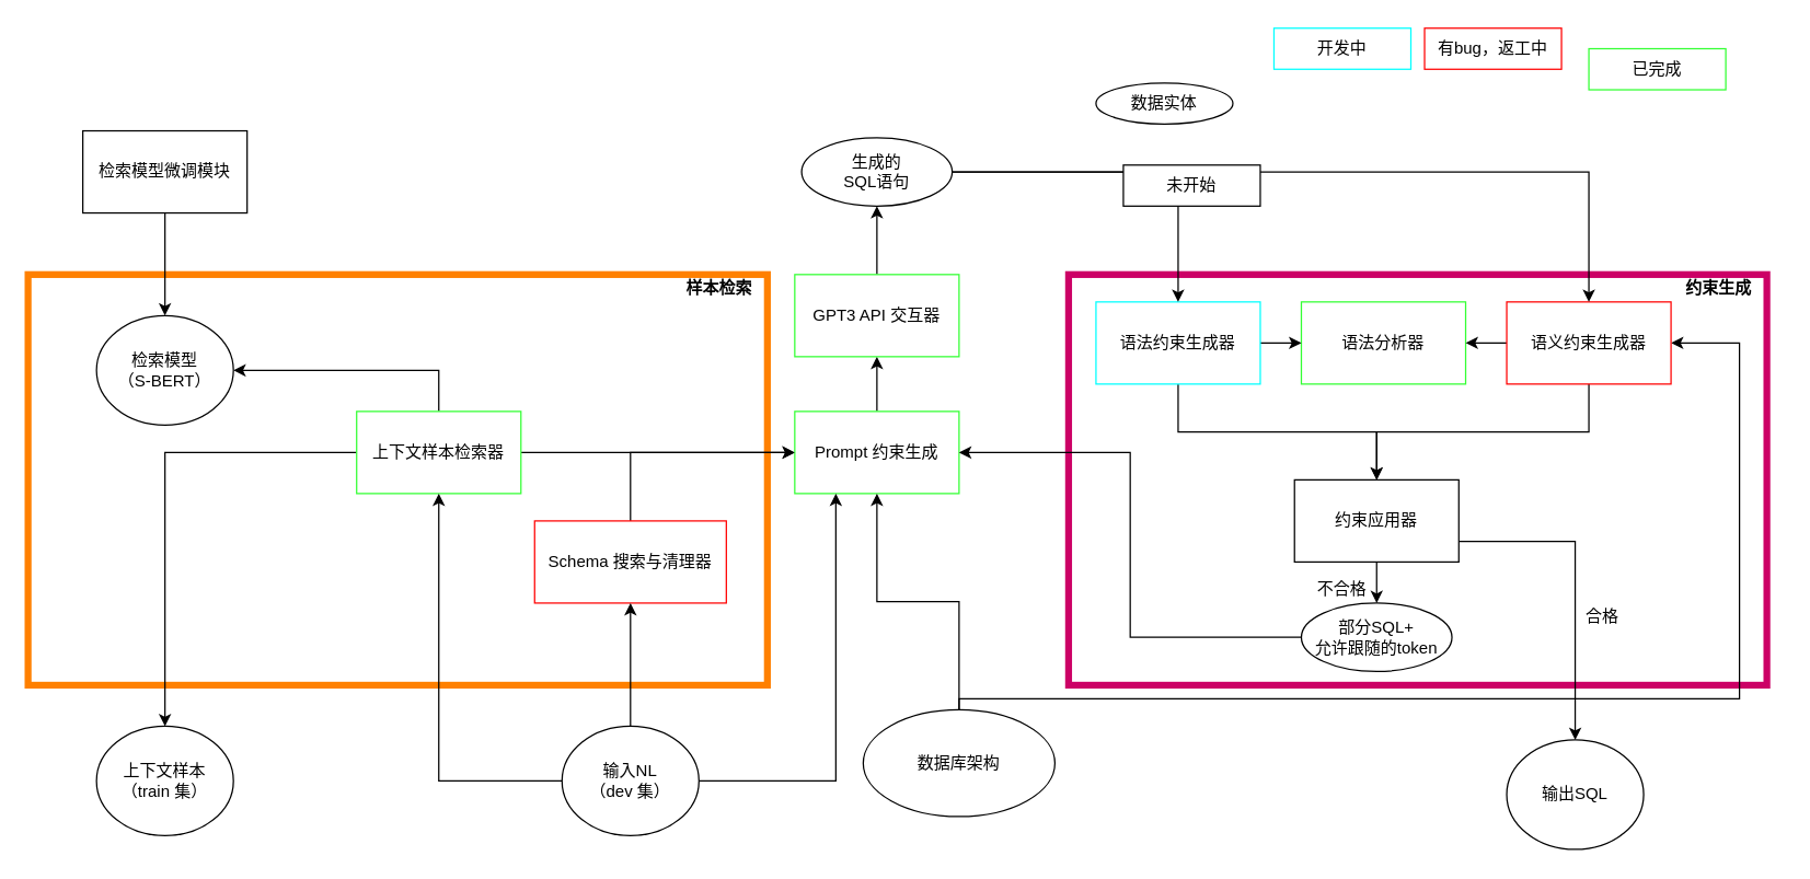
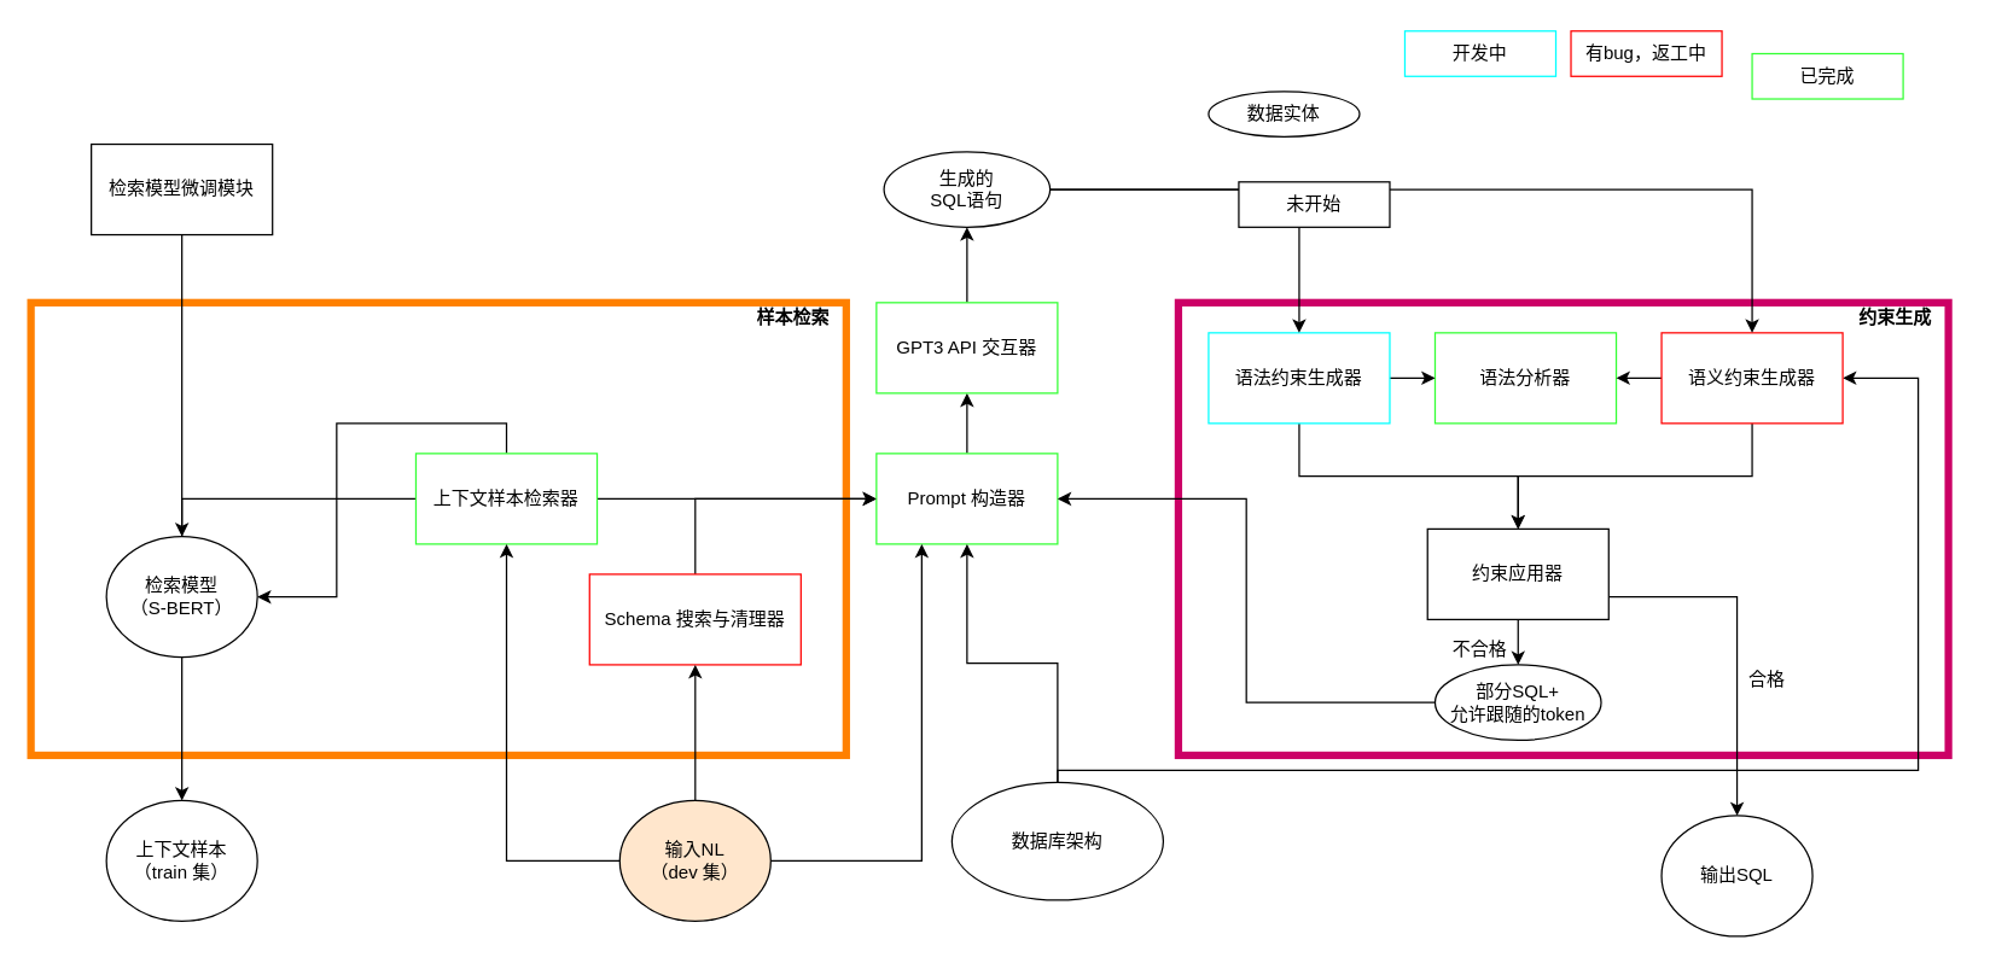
- <mxCell id="22" value="检索模型&lt;br&gt;（S-BERT）" style="ellipse;whiteSpace=wrap;html=1;" parent="1" vertex="1"><mxGeometry x="70" y="230" width="100" height="80" as="geometry" /></mxCell>
+ <mxCell id="22" value="检索模型&lt;br&gt;（S-BERT）" style="ellipse;whiteSpace=wrap;html=1;" parent="1" vertex="1"><mxGeometry x="70" y="355" width="100" height="80" as="geometry" /></mxCell>
- <mxCell id="7" value="上下文样本检索器" style="rounded=0;whiteSpace=wrap;html=1;strokeColor=#33FF33;" parent="1" vertex="1"><mxGeometry x="260" y="300" width="120" height="60" as="geometry" /></mxCell>
+ <mxCell id="7" value="上下文样本检索器" style="rounded=0;whiteSpace=wrap;html=1;strokeColor=#33FF33;" parent="1" vertex="1"><mxGeometry x="275" y="300" width="120" height="60" as="geometry" /></mxCell>
- <mxCell id="9" value="Prompt 约束生成" style="rounded=0;whiteSpace=wrap;html=1;strokeColor=#33FF33;" parent="1" vertex="1"><mxGeometry x="580" y="300" width="120" height="60" as="geometry" /></mxCell>
+ <mxCell id="9" value="Prompt 构造器" style="rounded=0;whiteSpace=wrap;html=1;strokeColor=#33FF33;" parent="1" vertex="1"><mxGeometry x="580" y="300" width="120" height="60" as="geometry" /></mxCell>
- <mxCell id="17" value="输入NL&lt;br&gt;（dev 集）" style="ellipse;whiteSpace=wrap;html=1;" parent="1" vertex="1"><mxGeometry x="410" y="530" width="100" height="80" as="geometry" /></mxCell>
+ <mxCell id="17" value="输入NL&lt;br&gt;（dev 集）" style="ellipse;whiteSpace=wrap;html=1;fillColor=#ffe6cc;" parent="1" vertex="1"><mxGeometry x="410" y="530" width="100" height="80" as="geometry" /></mxCell>
